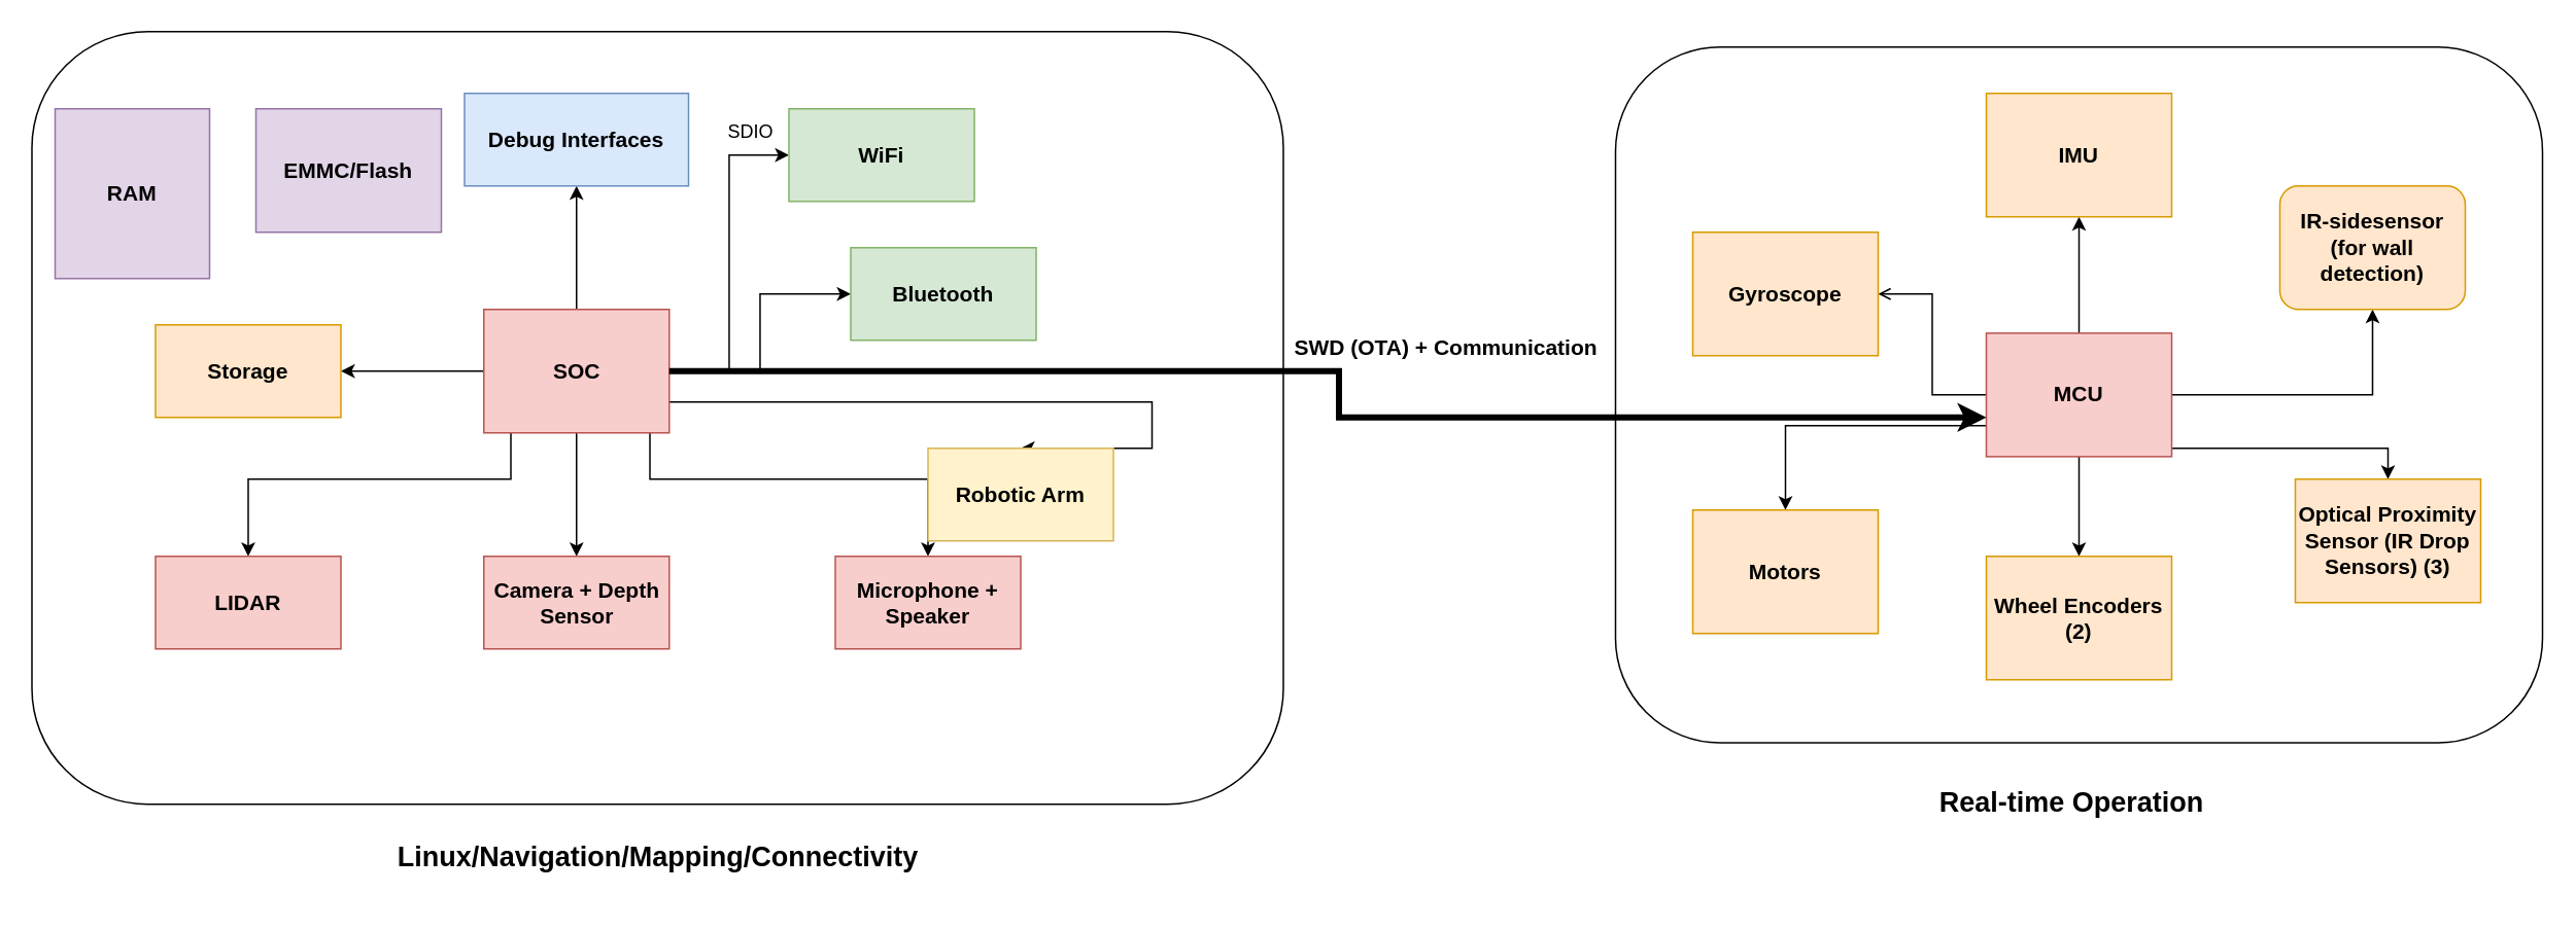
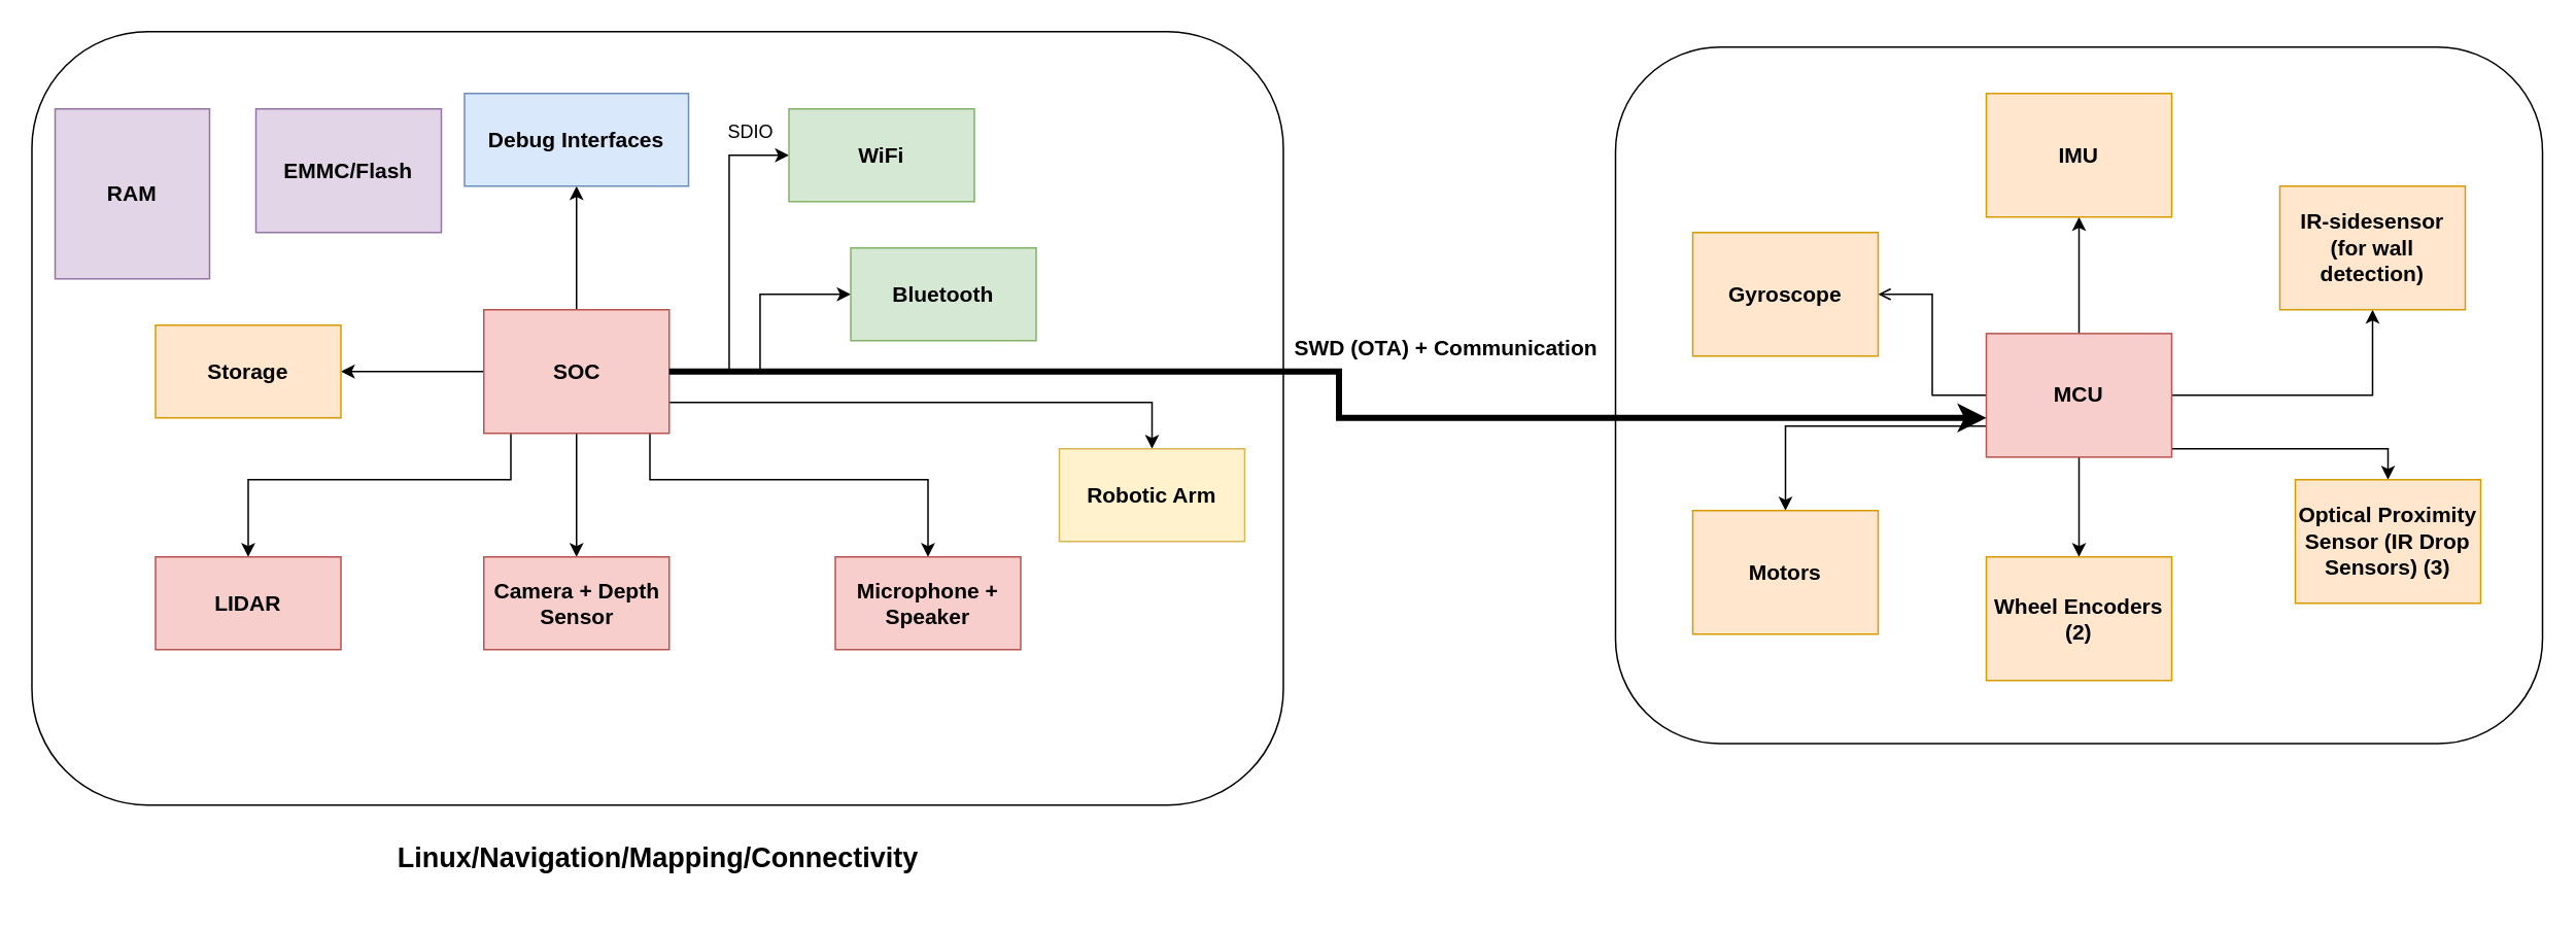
- <mxCell id="38" value="&lt;span style=&quot;font-family: Arial, sans-serif; font-size: 14px; font-weight: 700; text-align: left;&quot;&gt;IR-sidesensor (for wall detection)&lt;/span&gt;" style="whiteSpace=wrap;html=1;fillColor=#ffe6cc;strokeColor=#d79b00;movable=1;resizable=1;rotatable=1;deletable=1;editable=1;locked=0;connectable=1;rounded=1;" vertex="1" parent="1"><mxGeometry x="1475" y="120" width="120" height="80" as="geometry" /></mxCell>
+ <mxCell id="38" value="&lt;span style=&quot;font-family: Arial, sans-serif; font-size: 14px; font-weight: 700; text-align: left;&quot;&gt;IR-sidesensor (for wall detection)&lt;/span&gt;" style="rounded=0;whiteSpace=wrap;html=1;fillColor=#ffe6cc;strokeColor=#d79b00;movable=1;resizable=1;rotatable=1;deletable=1;editable=1;locked=0;connectable=1;" vertex="1" parent="1"><mxGeometry x="1475" y="120" width="120" height="80" as="geometry" /></mxCell>
- <mxCell id="25" value="&lt;font style=&quot;font-size: 14px;&quot;&gt;&lt;b&gt;Robotic Arm&lt;/b&gt;&lt;/font&gt;" style="rounded=0;whiteSpace=wrap;html=1;fillColor=#fff2cc;strokeColor=#d6b656;" vertex="1" parent="2"><mxGeometry x="580" y="270" width="120" height="60" as="geometry" /></mxCell>
+ <mxCell id="25" value="&lt;font style=&quot;font-size: 14px;&quot;&gt;&lt;b&gt;Robotic Arm&lt;/b&gt;&lt;/font&gt;" style="rounded=0;whiteSpace=wrap;html=1;fillColor=#fff2cc;strokeColor=#d6b656;" vertex="1" parent="2"><mxGeometry x="665" y="270" width="120" height="60" as="geometry" /></mxCell>
- <mxCell id="27" value="&lt;b&gt;&lt;font style=&quot;font-size: 18px;&quot;&gt;Real-time Operation&lt;/font&gt;&lt;/b&gt;" style="text;html=1;align=center;verticalAlign=middle;resizable=0;points=[];autosize=1;strokeColor=none;fillColor=none;" vertex="1" parent="1"><mxGeometry x="1245.005" y="500.001" width="190" height="40" as="geometry" /></mxCell>
